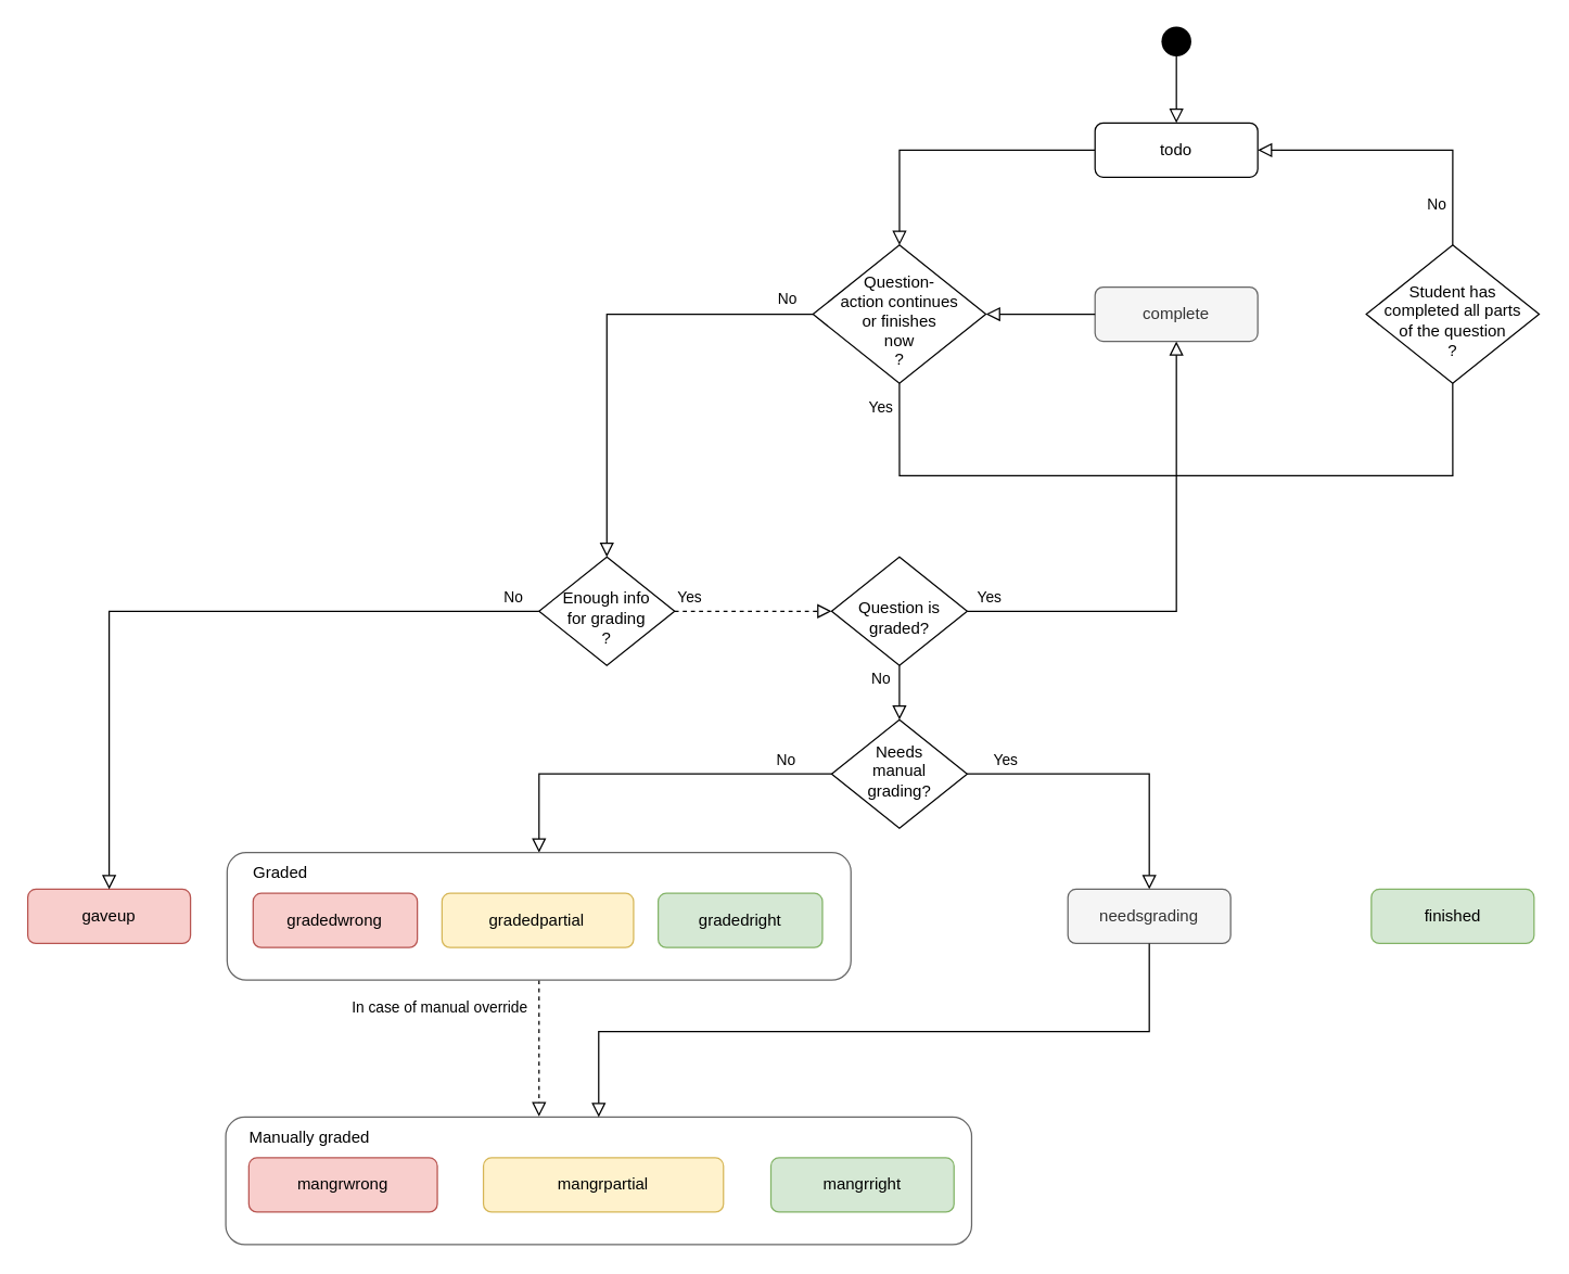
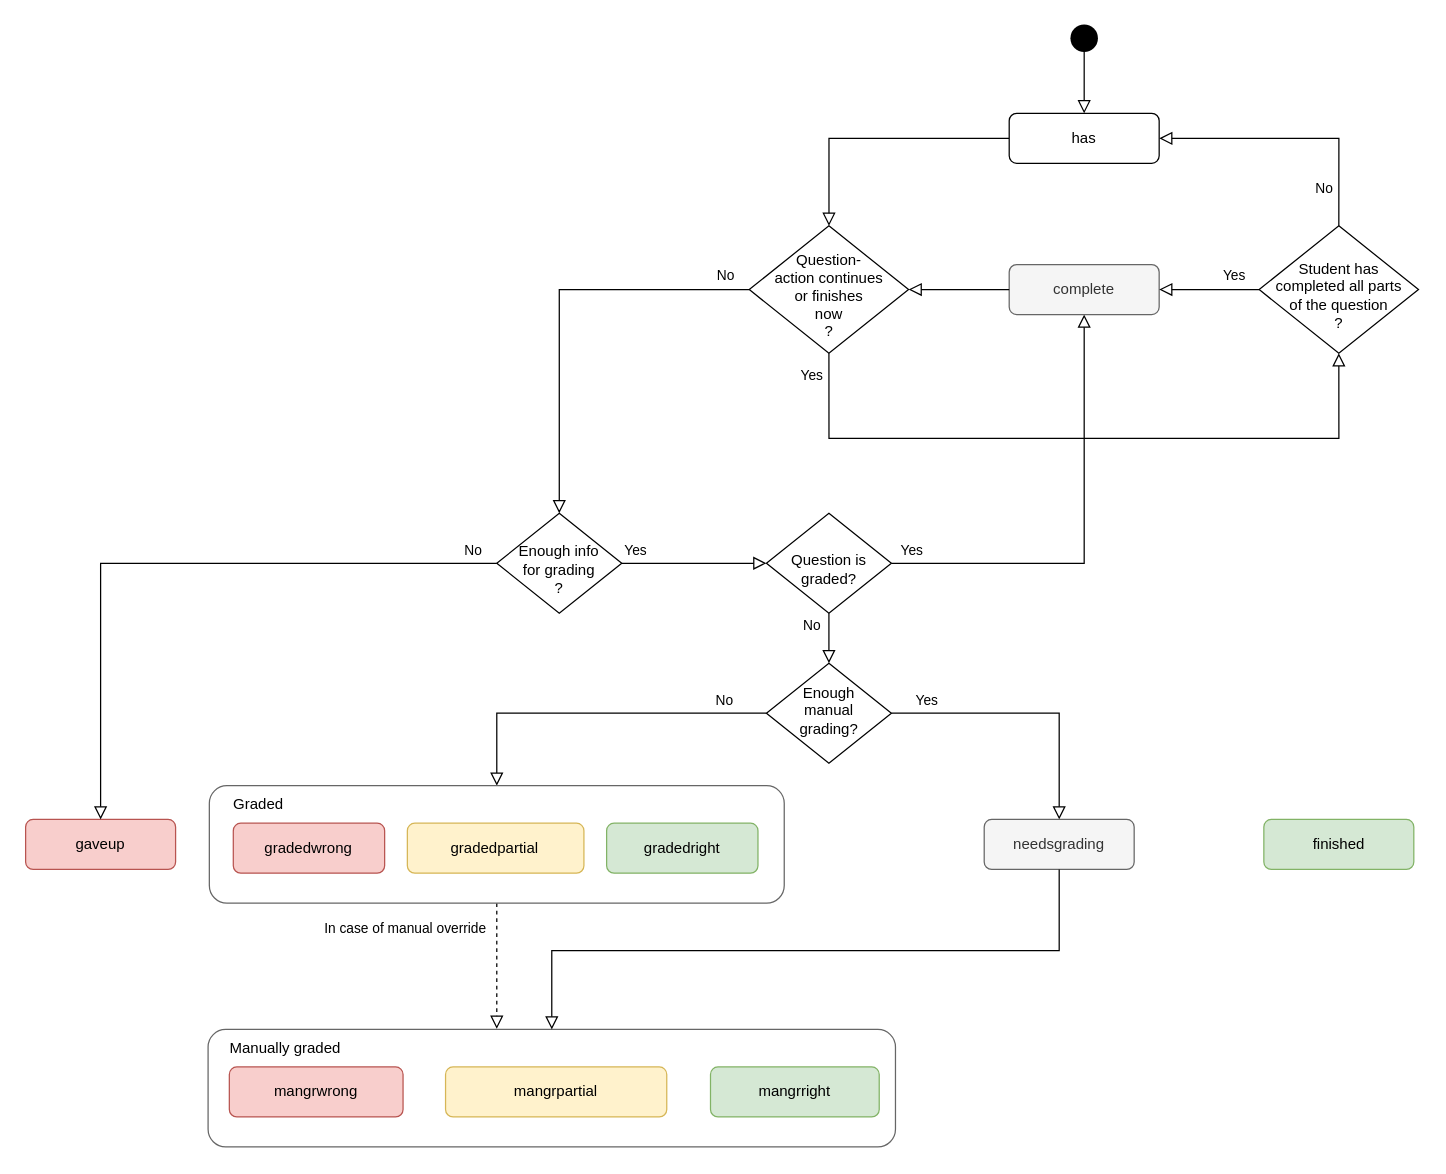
- <mxCell id="4" value="todo" style="rounded=1;whiteSpace=wrap;html=1;fontSize=12;glass=0;strokeWidth=1;shadow=0;" parent="1" vertex="1"><mxGeometry x="807" y="90" width="120" height="40" as="geometry" /></mxCell>
+ <mxCell id="4" value="has" style="rounded=1;whiteSpace=wrap;html=1;fontSize=12;glass=0;strokeWidth=1;shadow=0;" parent="1" vertex="1"><mxGeometry x="807" y="90" width="120" height="40" as="geometry" /></mxCell>
+ <mxCell id="13" value="Yes" style="edgeStyle=orthogonalEdgeStyle;rounded=0;html=1;jettySize=auto;orthogonalLoop=1;fontSize=11;endArrow=block;endFill=0;endSize=8;strokeWidth=1;shadow=0;labelBackgroundColor=none;exitX=0;exitY=0.5;exitDx=0;exitDy=0;" parent="1" source="11" target="12" edge="1"><mxGeometry x="-0.5" y="-11" relative="1" as="geometry"><mxPoint as="offset" /><mxPoint x="807" y="231" as="sourcePoint" /></mxGeometry></mxCell>
- <mxCell id="18" value="Yes" style="rounded=0;html=1;jettySize=auto;orthogonalLoop=1;fontSize=11;endArrow=none;endFill=0;endSize=8;strokeWidth=1;shadow=0;labelBackgroundColor=none;edgeStyle=orthogonalEdgeStyle;exitX=0.5;exitY=1;exitDx=0;exitDy=0;entryX=0.5;entryY=1;entryDx=0;entryDy=0;" parent="1" source="5" target="11" edge="1"><mxGeometry x="-0.934" y="-14" relative="1" as="geometry"><mxPoint as="offset" /><mxPoint x="609" y="241" as="sourcePoint" /><mxPoint x="457" y="300" as="targetPoint" /><Array as="points"><mxPoint x="663" y="350" /><mxPoint x="1071" y="350" /></Array></mxGeometry></mxCell>
+ <mxCell id="18" value="Yes" style="rounded=0;html=1;jettySize=auto;orthogonalLoop=1;fontSize=11;endArrow=block;endFill=0;endSize=8;strokeWidth=1;shadow=0;labelBackgroundColor=none;edgeStyle=orthogonalEdgeStyle;exitX=0.5;exitY=1;exitDx=0;exitDy=0;entryX=0.5;entryY=1;entryDx=0;entryDy=0;" parent="1" source="5" target="11" edge="1"><mxGeometry x="-0.934" y="-14" relative="1" as="geometry"><mxPoint as="offset" /><mxPoint x="609" y="241" as="sourcePoint" /><mxPoint x="457" y="300" as="targetPoint" /><Array as="points"><mxPoint x="663" y="350" /><mxPoint x="1071" y="350" /></Array></mxGeometry></mxCell>
- <mxCell id="19" value="Yes" style="edgeStyle=orthogonalEdgeStyle;rounded=0;html=1;jettySize=auto;orthogonalLoop=1;fontSize=11;endArrow=block;endFill=0;endSize=8;strokeWidth=1;shadow=0;labelBackgroundColor=none;exitX=1;exitY=0.5;exitDx=0;exitDy=0;entryX=0;entryY=0.5;entryDx=0;entryDy=0;dashed=1;" parent="1" source="17" target="7" edge="1"><mxGeometry x="-0.793" y="10" relative="1" as="geometry"><mxPoint x="-1" as="offset" /><mxPoint x="1017" y="241" as="sourcePoint" /><mxPoint x="937" y="241" as="targetPoint" /></mxGeometry></mxCell>
+ <mxCell id="19" value="Yes" style="edgeStyle=orthogonalEdgeStyle;rounded=0;html=1;jettySize=auto;orthogonalLoop=1;fontSize=11;endArrow=block;endFill=0;endSize=8;strokeWidth=1;shadow=0;labelBackgroundColor=none;exitX=1;exitY=0.5;exitDx=0;exitDy=0;entryX=0;entryY=0.5;entryDx=0;entryDy=0;" parent="1" source="17" target="7" edge="1"><mxGeometry x="-0.793" y="10" relative="1" as="geometry"><mxPoint x="-1" as="offset" /><mxPoint x="1017" y="241" as="sourcePoint" /><mxPoint x="937" y="241" as="targetPoint" /></mxGeometry></mxCell>
- <mxCell id="20" value="Needs&lt;br&gt;manual&lt;br&gt;grading?" style="rhombus;whiteSpace=wrap;html=1;shadow=0;fontFamily=Helvetica;fontSize=12;align=center;strokeWidth=1;spacing=6;spacingTop=-4;" parent="1" vertex="1"><mxGeometry x="612.75" y="530" width="100" height="80" as="geometry" /></mxCell>
+ <mxCell id="20" value="Enough&lt;br&gt;manual&lt;br&gt;grading?" style="rhombus;whiteSpace=wrap;html=1;shadow=0;fontFamily=Helvetica;fontSize=12;align=center;strokeWidth=1;spacing=6;spacingTop=-4;" parent="1" vertex="1"><mxGeometry x="612.75" y="530" width="100" height="80" as="geometry" /></mxCell>
